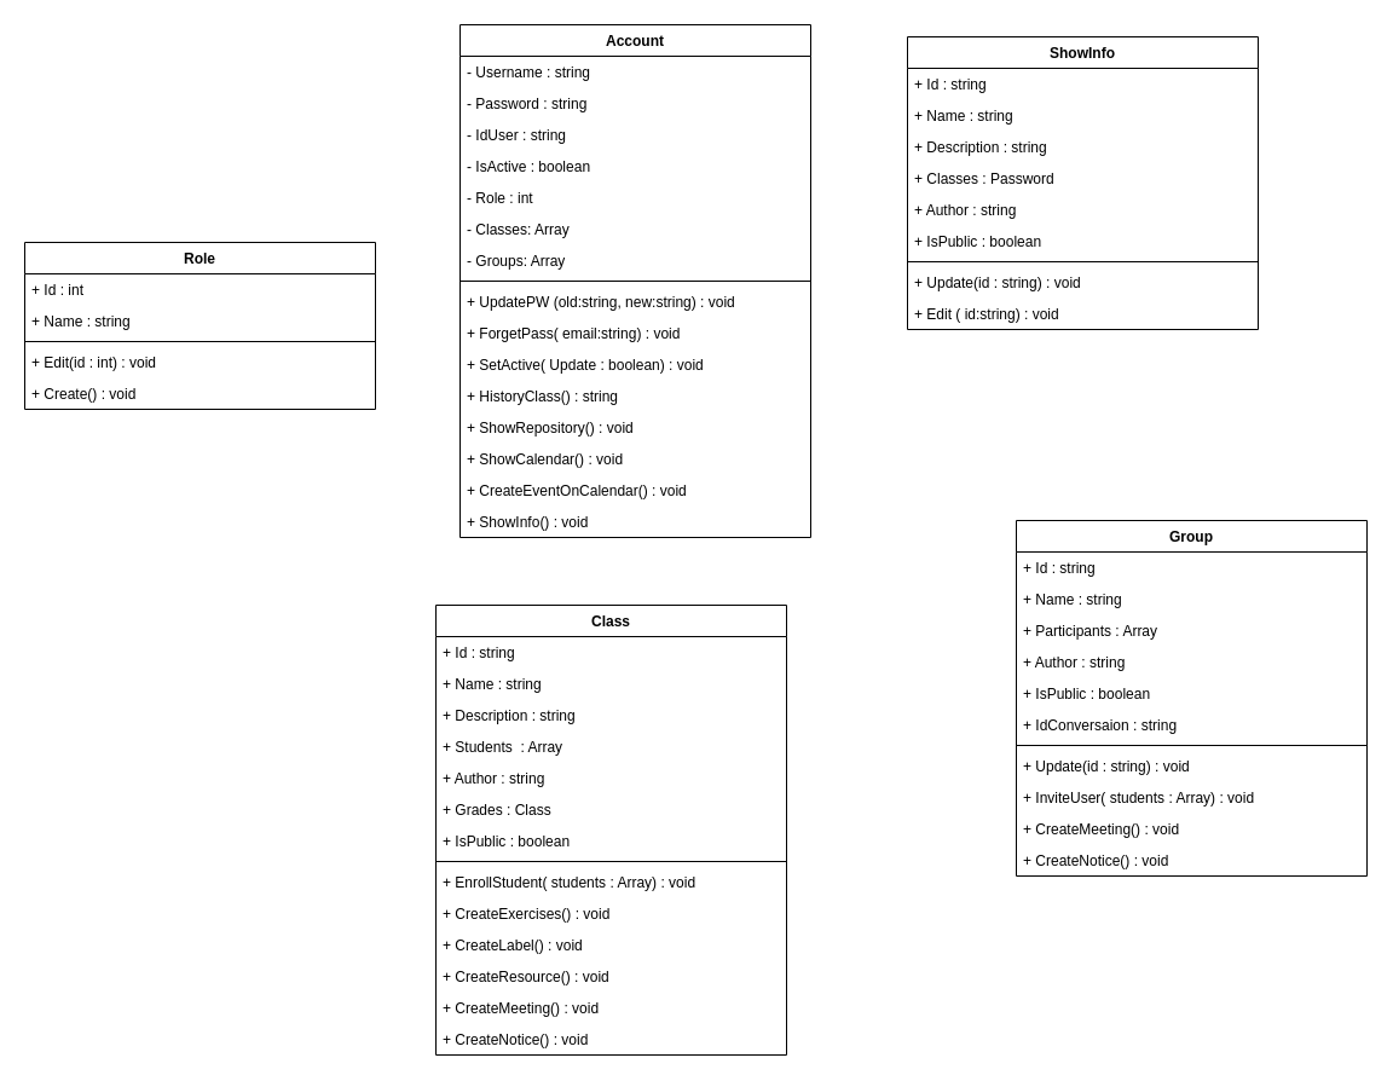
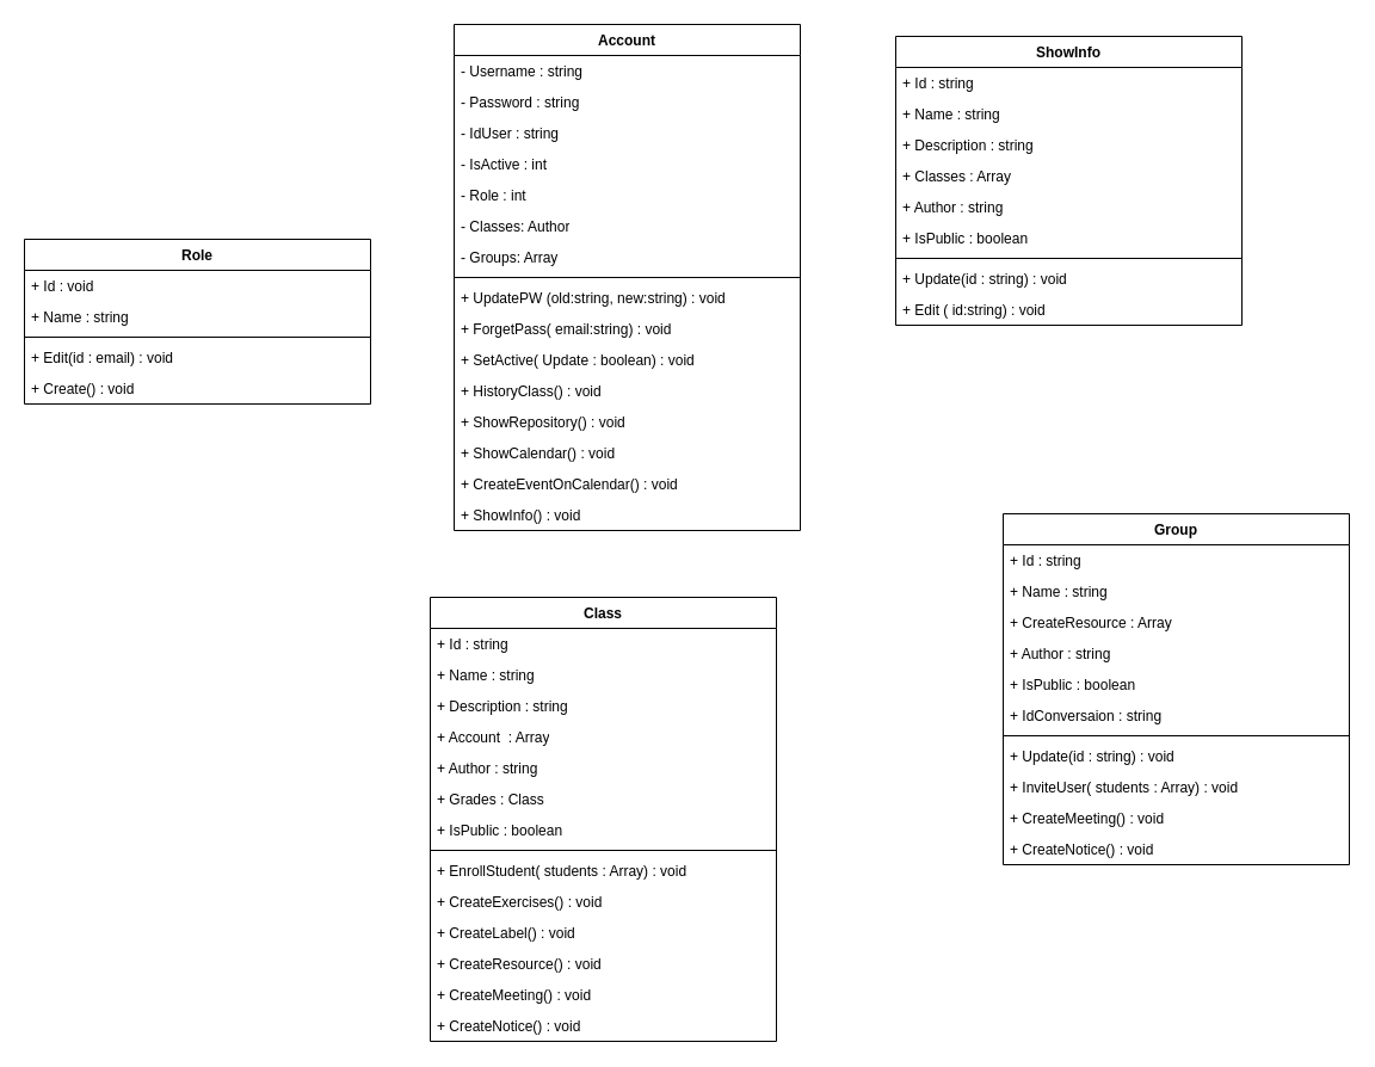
- <mxCell id="6" value="- IsActive : boolean" style="text;strokeColor=none;fillColor=none;align=left;verticalAlign=top;spacingLeft=4;spacingRight=4;overflow=hidden;rotatable=0;points=[[0,0.5],[1,0.5]];portConstraint=eastwest;whiteSpace=wrap;html=1;" vertex="1" parent="2"><mxGeometry y="104" width="290" height="26" as="geometry" /></mxCell>
+ <mxCell id="6" value="- IsActive : int" style="text;strokeColor=none;fillColor=none;align=left;verticalAlign=top;spacingLeft=4;spacingRight=4;overflow=hidden;rotatable=0;points=[[0,0.5],[1,0.5]];portConstraint=eastwest;whiteSpace=wrap;html=1;" vertex="1" parent="2"><mxGeometry y="104" width="290" height="26" as="geometry" /></mxCell>
- <mxCell id="24" value="+ Classes : Password" style="text;strokeColor=none;fillColor=none;align=left;verticalAlign=top;spacingLeft=4;spacingRight=4;overflow=hidden;rotatable=0;points=[[0,0.5],[1,0.5]];portConstraint=eastwest;whiteSpace=wrap;html=1;" vertex="1" parent="20"><mxGeometry y="104" width="290" height="26" as="geometry" /></mxCell>
+ <mxCell id="24" value="+ Classes : Array" style="text;strokeColor=none;fillColor=none;align=left;verticalAlign=top;spacingLeft=4;spacingRight=4;overflow=hidden;rotatable=0;points=[[0,0.5],[1,0.5]];portConstraint=eastwest;whiteSpace=wrap;html=1;" vertex="1" parent="20"><mxGeometry y="104" width="290" height="26" as="geometry" /></mxCell>
- <mxCell id="8" value="- Classes: Array" style="text;strokeColor=none;fillColor=none;align=left;verticalAlign=top;spacingLeft=4;spacingRight=4;overflow=hidden;rotatable=0;points=[[0,0.5],[1,0.5]];portConstraint=eastwest;whiteSpace=wrap;html=1;" vertex="1" parent="2"><mxGeometry y="156" width="290" height="26" as="geometry" /></mxCell>
+ <mxCell id="8" value="- Classes: Author" style="text;strokeColor=none;fillColor=none;align=left;verticalAlign=top;spacingLeft=4;spacingRight=4;overflow=hidden;rotatable=0;points=[[0,0.5],[1,0.5]];portConstraint=eastwest;whiteSpace=wrap;html=1;" vertex="1" parent="2"><mxGeometry y="156" width="290" height="26" as="geometry" /></mxCell>
- <mxCell id="61" value="+ Id : int" style="text;strokeColor=none;fillColor=none;align=left;verticalAlign=top;spacingLeft=4;spacingRight=4;overflow=hidden;rotatable=0;points=[[0,0.5],[1,0.5]];portConstraint=eastwest;whiteSpace=wrap;html=1;" vertex="1" parent="60"><mxGeometry y="26" width="290" height="26" as="geometry" /></mxCell>
+ <mxCell id="61" value="+ Id : void" style="text;strokeColor=none;fillColor=none;align=left;verticalAlign=top;spacingLeft=4;spacingRight=4;overflow=hidden;rotatable=0;points=[[0,0.5],[1,0.5]];portConstraint=eastwest;whiteSpace=wrap;html=1;" vertex="1" parent="60"><mxGeometry y="26" width="290" height="26" as="geometry" /></mxCell>
- <mxCell id="64" value="+ Edit(id : int) : void" style="text;strokeColor=none;fillColor=none;align=left;verticalAlign=top;spacingLeft=4;spacingRight=4;overflow=hidden;rotatable=0;points=[[0,0.5],[1,0.5]];portConstraint=eastwest;whiteSpace=wrap;html=1;" vertex="1" parent="60"><mxGeometry y="86" width="290" height="26" as="geometry" /></mxCell>
+ <mxCell id="64" value="+ Edit(id : email) : void" style="text;strokeColor=none;fillColor=none;align=left;verticalAlign=top;spacingLeft=4;spacingRight=4;overflow=hidden;rotatable=0;points=[[0,0.5],[1,0.5]];portConstraint=eastwest;whiteSpace=wrap;html=1;" vertex="1" parent="60"><mxGeometry y="86" width="290" height="26" as="geometry" /></mxCell>
- <mxCell id="15" value="+ HistoryClass() : string" style="text;strokeColor=none;fillColor=none;align=left;verticalAlign=top;spacingLeft=4;spacingRight=4;overflow=hidden;rotatable=0;points=[[0,0.5],[1,0.5]];portConstraint=eastwest;whiteSpace=wrap;html=1;" vertex="1" parent="2"><mxGeometry y="294" width="290" height="26" as="geometry" /></mxCell>
+ <mxCell id="15" value="+ HistoryClass() : void" style="text;strokeColor=none;fillColor=none;align=left;verticalAlign=top;spacingLeft=4;spacingRight=4;overflow=hidden;rotatable=0;points=[[0,0.5],[1,0.5]];portConstraint=eastwest;whiteSpace=wrap;html=1;" vertex="1" parent="2"><mxGeometry y="294" width="290" height="26" as="geometry" /></mxCell>
- <mxCell id="50" value="+ Participants : Array" style="text;strokeColor=none;fillColor=none;align=left;verticalAlign=top;spacingLeft=4;spacingRight=4;overflow=hidden;rotatable=0;points=[[0,0.5],[1,0.5]];portConstraint=eastwest;whiteSpace=wrap;html=1;" vertex="1" parent="47"><mxGeometry y="78" width="290" height="26" as="geometry" /></mxCell>
+ <mxCell id="50" value="+ CreateResource : Array" style="text;strokeColor=none;fillColor=none;align=left;verticalAlign=top;spacingLeft=4;spacingRight=4;overflow=hidden;rotatable=0;points=[[0,0.5],[1,0.5]];portConstraint=eastwest;whiteSpace=wrap;html=1;" vertex="1" parent="47"><mxGeometry y="78" width="290" height="26" as="geometry" /></mxCell>
- <mxCell id="35" value="+ Students&amp;nbsp; : Array" style="text;strokeColor=none;fillColor=none;align=left;verticalAlign=top;spacingLeft=4;spacingRight=4;overflow=hidden;rotatable=0;points=[[0,0.5],[1,0.5]];portConstraint=eastwest;whiteSpace=wrap;html=1;" vertex="1" parent="31"><mxGeometry y="104" width="290" height="26" as="geometry" /></mxCell>
+ <mxCell id="35" value="+ Account&amp;nbsp; : Array" style="text;strokeColor=none;fillColor=none;align=left;verticalAlign=top;spacingLeft=4;spacingRight=4;overflow=hidden;rotatable=0;points=[[0,0.5],[1,0.5]];portConstraint=eastwest;whiteSpace=wrap;html=1;" vertex="1" parent="31"><mxGeometry y="104" width="290" height="26" as="geometry" /></mxCell>
